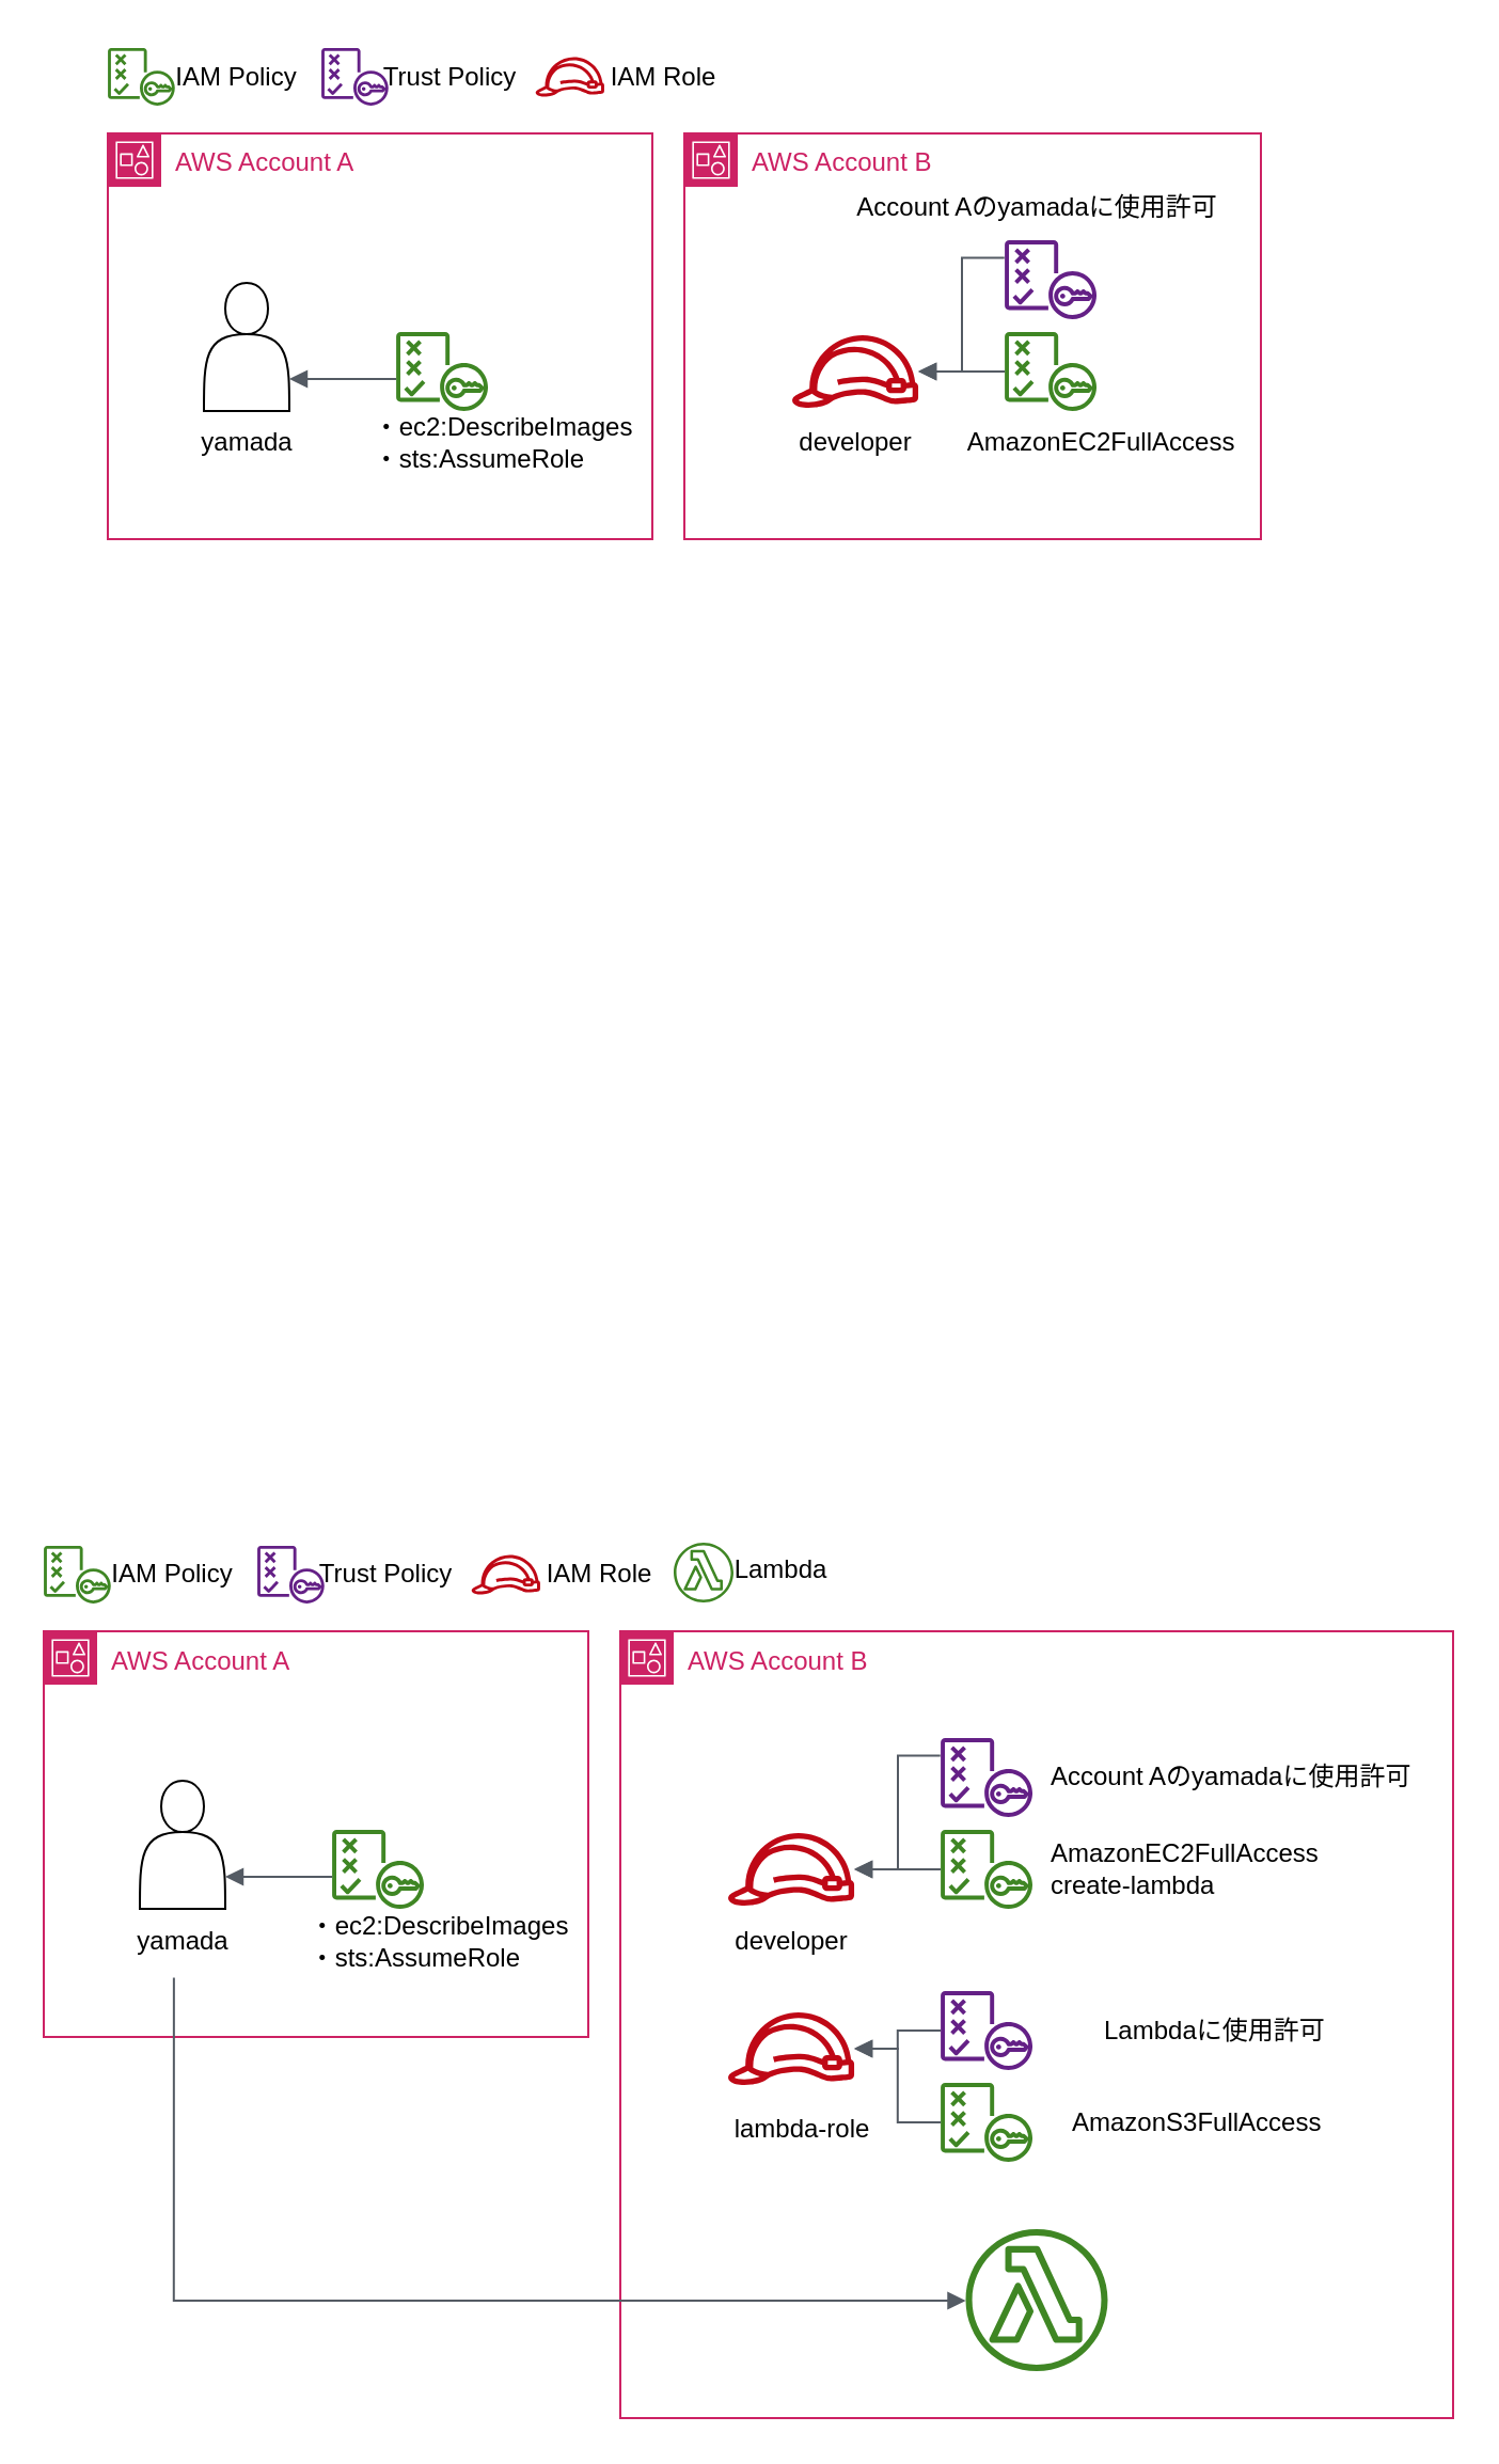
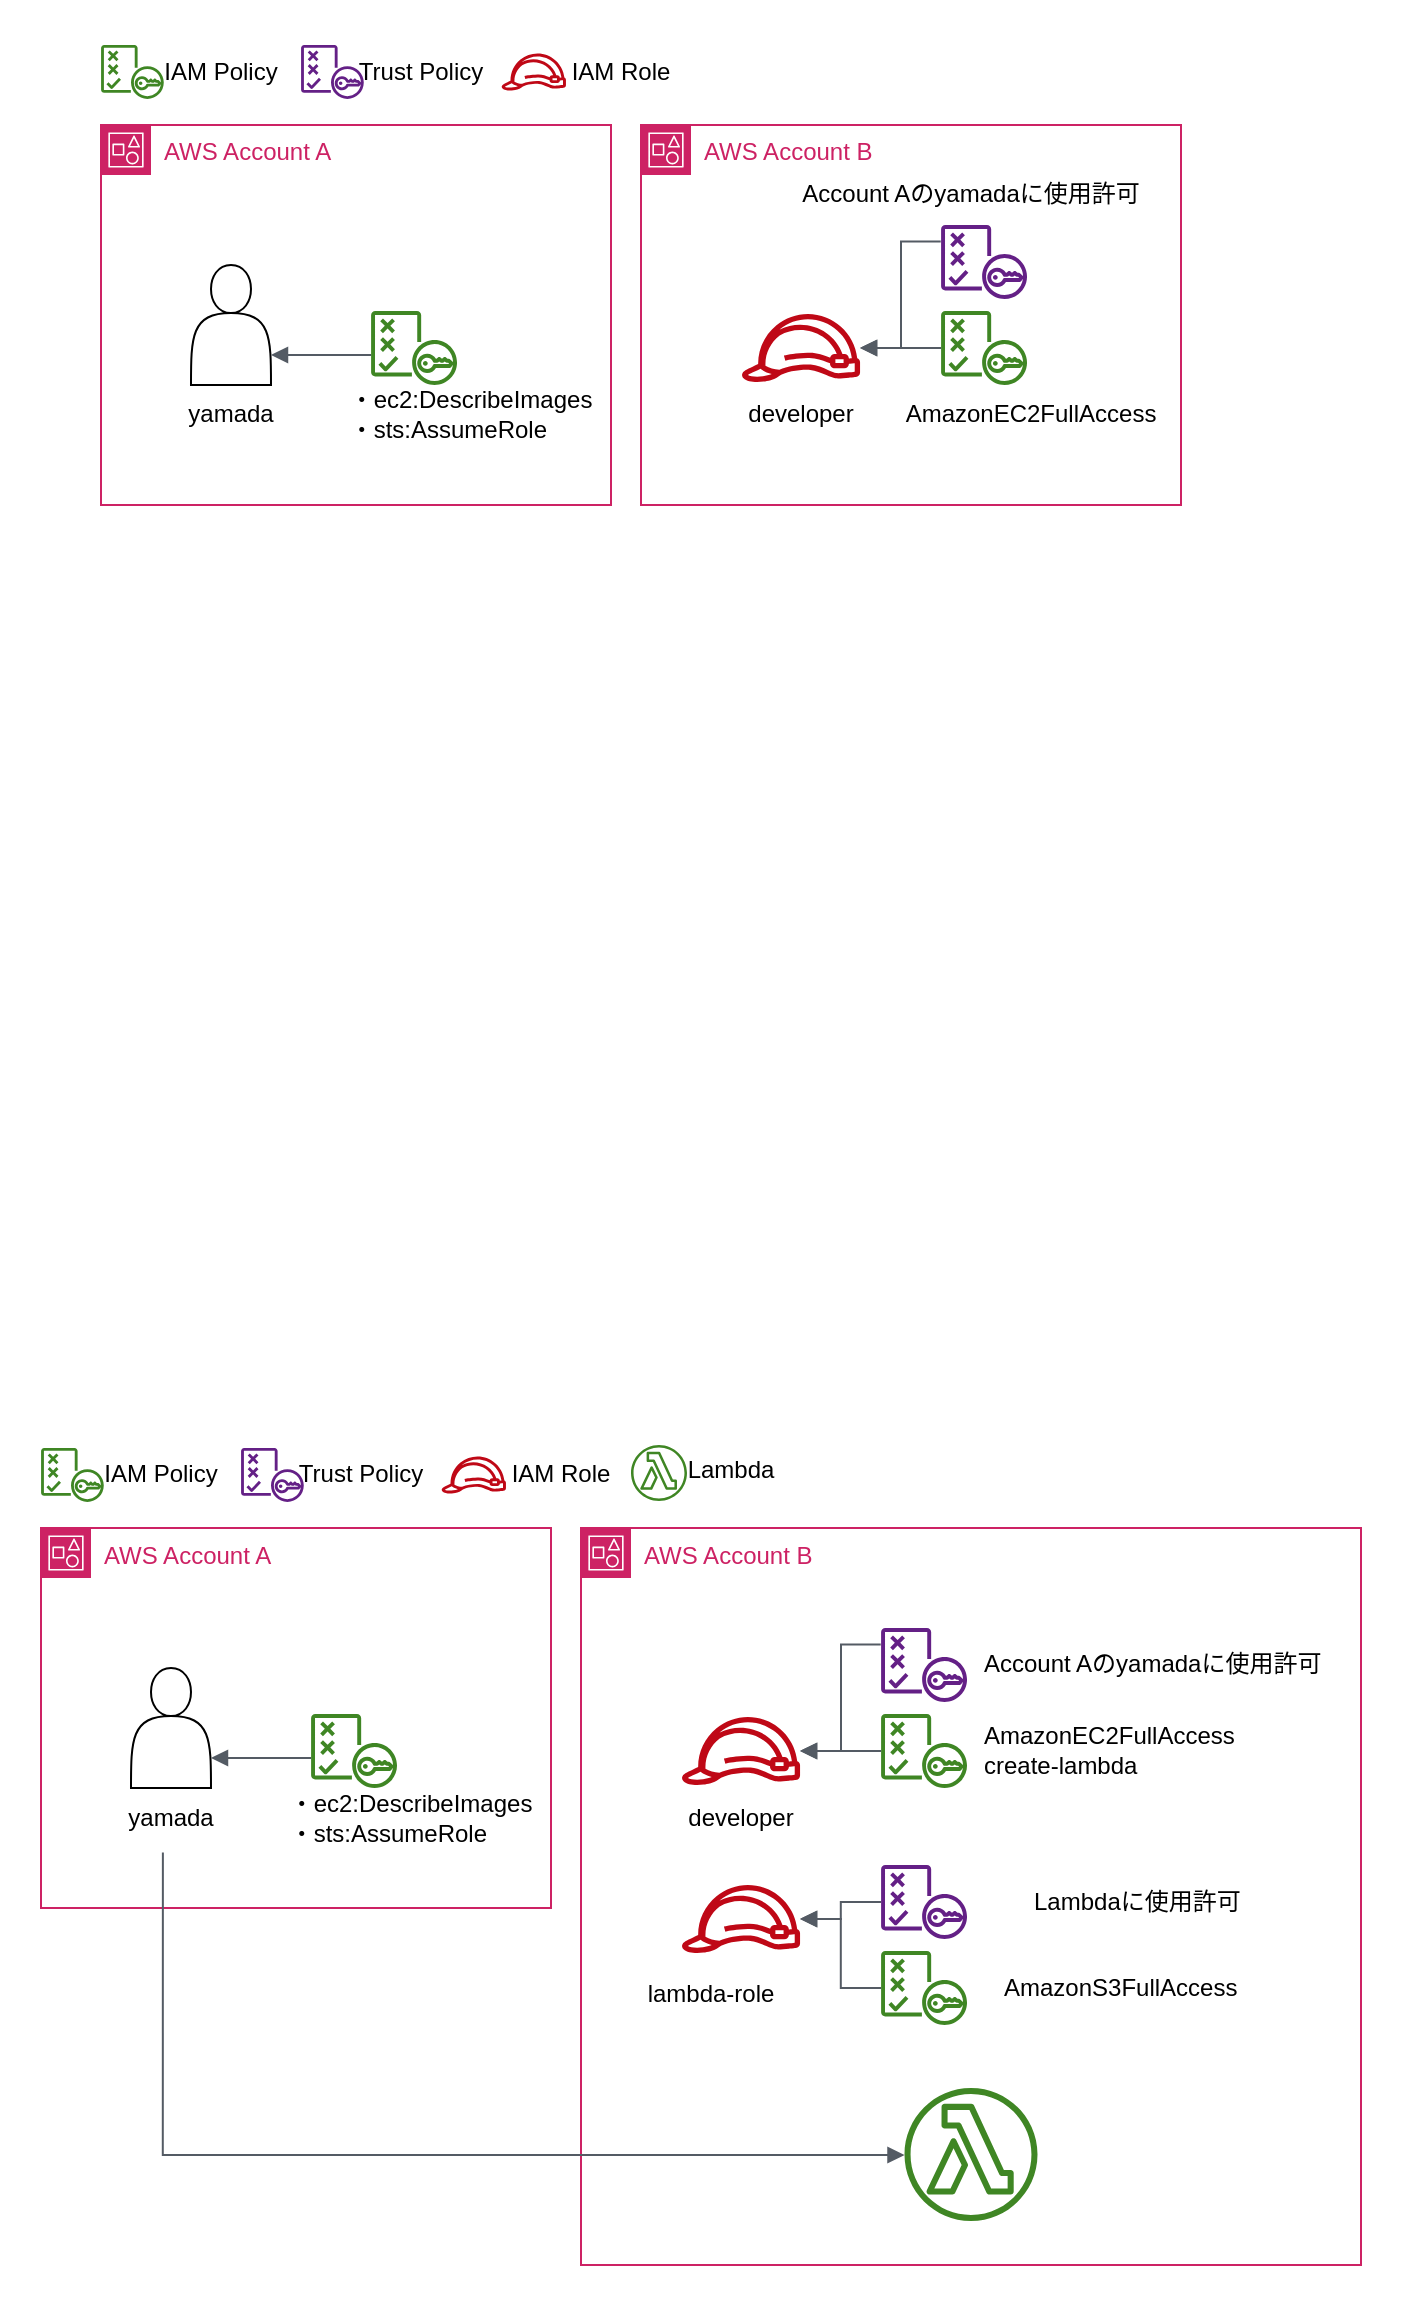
- <mxCell id="39" value="lambda-role" style="text;html=1;align=center;verticalAlign=middle;resizable=0;points=[];autosize=1;strokeColor=none;fillColor=none;fontSize=12;" vertex="1" parent="29"><mxGeometry x="40" y="218.5" width="90" height="30" as="geometry" /></mxCell>
+ <mxCell id="39" value="lambda-role" style="text;html=1;align=center;verticalAlign=middle;resizable=0;points=[];autosize=1;strokeColor=none;fillColor=none;fontSize=12;" vertex="1" parent="29"><mxGeometry x="20" y="218.5" width="90" height="30" as="geometry" /></mxCell>
